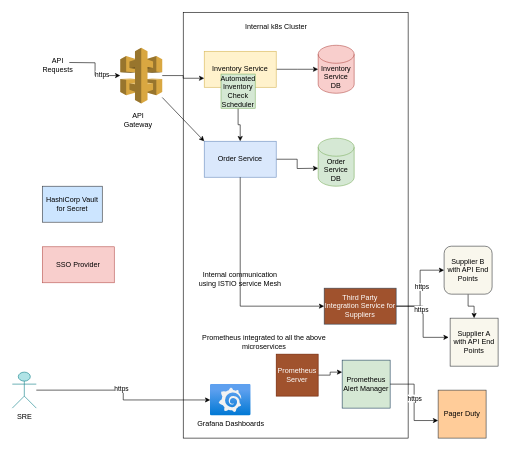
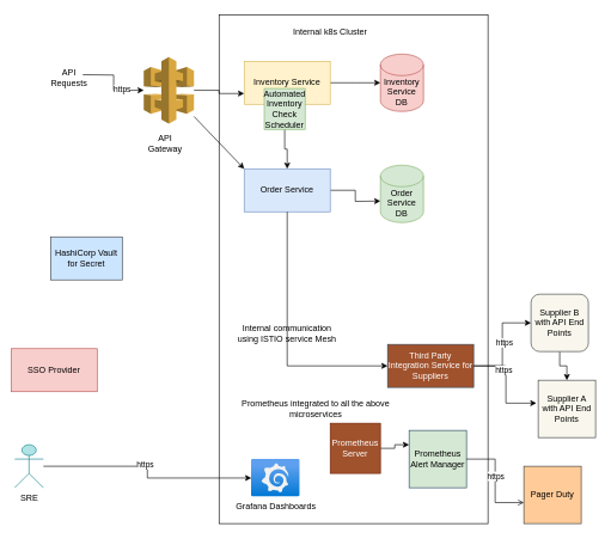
- <mxCell id="35" value="HashiCorp Vault for Secret" style="rounded=0;whiteSpace=wrap;html=1;fillColor=#cce5ff;strokeColor=#36393d;" parent="1" vertex="1"><mxGeometry x="70" y="310" width="100" height="60" as="geometry" /></mxCell>
+ <mxCell id="35" value="HashiCorp Vault for Secret" style="rounded=0;whiteSpace=wrap;html=1;fillColor=#cce5ff;strokeColor=#36393d;" parent="1" vertex="1"><mxGeometry x="70" y="330" width="100" height="60" as="geometry" /></mxCell>
- <mxCell id="34" value="SSO Provider" style="rounded=0;whiteSpace=wrap;html=1;fillColor=#f8cecc;strokeColor=#b85450;" parent="1" vertex="1"><mxGeometry x="70" y="411" width="120" height="60" as="geometry" /></mxCell>
+ <mxCell id="34" value="SSO Provider" style="rounded=0;whiteSpace=wrap;html=1;fillColor=#f8cecc;strokeColor=#b85450;" parent="1" vertex="1"><mxGeometry x="15" y="486" width="120" height="60" as="geometry" /></mxCell>
- <mxCell id="24" style="edgeStyle=orthogonalEdgeStyle;rounded=0;orthogonalLoop=1;jettySize=auto;html=1;entryX=0;entryY=0.634;entryDx=0;entryDy=0;entryPerimeter=0;" parent="1" source="23" target="22" edge="1"><mxGeometry relative="1" as="geometry" /></mxCell>
+ <mxCell id="24" style="edgeStyle=orthogonalEdgeStyle;rounded=0;orthogonalLoop=1;jettySize=auto;html=1;entryX=0;entryY=0.634;entryDx=0;entryDy=0;entryPerimeter=0;endArrow=open;" parent="1" source="23" target="22" edge="1"><mxGeometry relative="1" as="geometry" /></mxCell>
